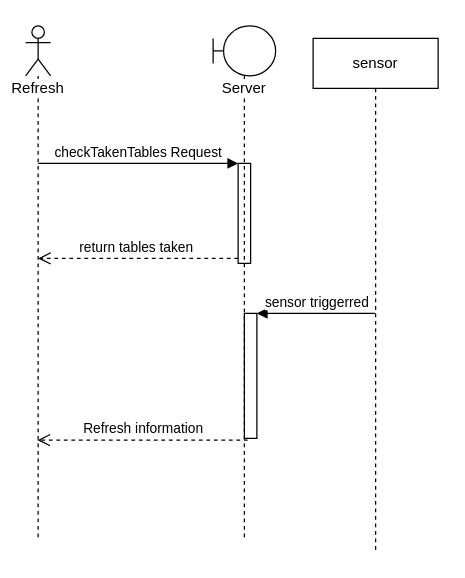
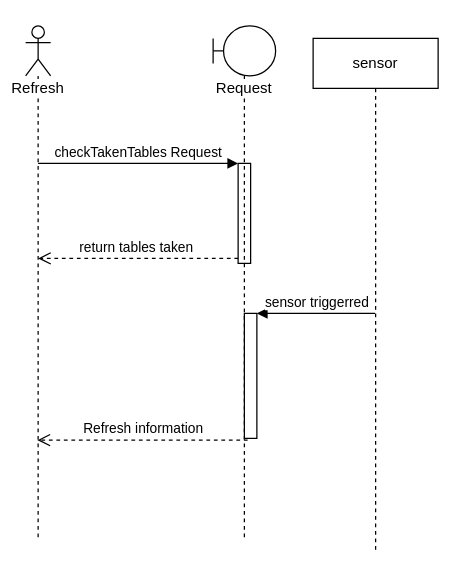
- <mxCell id="6" value="Server" style="shape=umlLifeline;participant=umlBoundary;perimeter=lifelinePerimeter;whiteSpace=wrap;html=1;container=1;collapsible=0;recursiveResize=0;verticalAlign=top;spacingTop=36;labelBackgroundColor=#ffffff;outlineConnect=0;" vertex="1" parent="1"><mxGeometry x="170" y="20" width="50" height="410" as="geometry" /></mxCell>
+ <mxCell id="6" value="Request" style="shape=umlLifeline;participant=umlBoundary;perimeter=lifelinePerimeter;whiteSpace=wrap;html=1;container=1;collapsible=0;recursiveResize=0;verticalAlign=top;spacingTop=36;labelBackgroundColor=#ffffff;outlineConnect=0;" vertex="1" parent="1"><mxGeometry x="170" y="20" width="50" height="410" as="geometry" /></mxCell>
